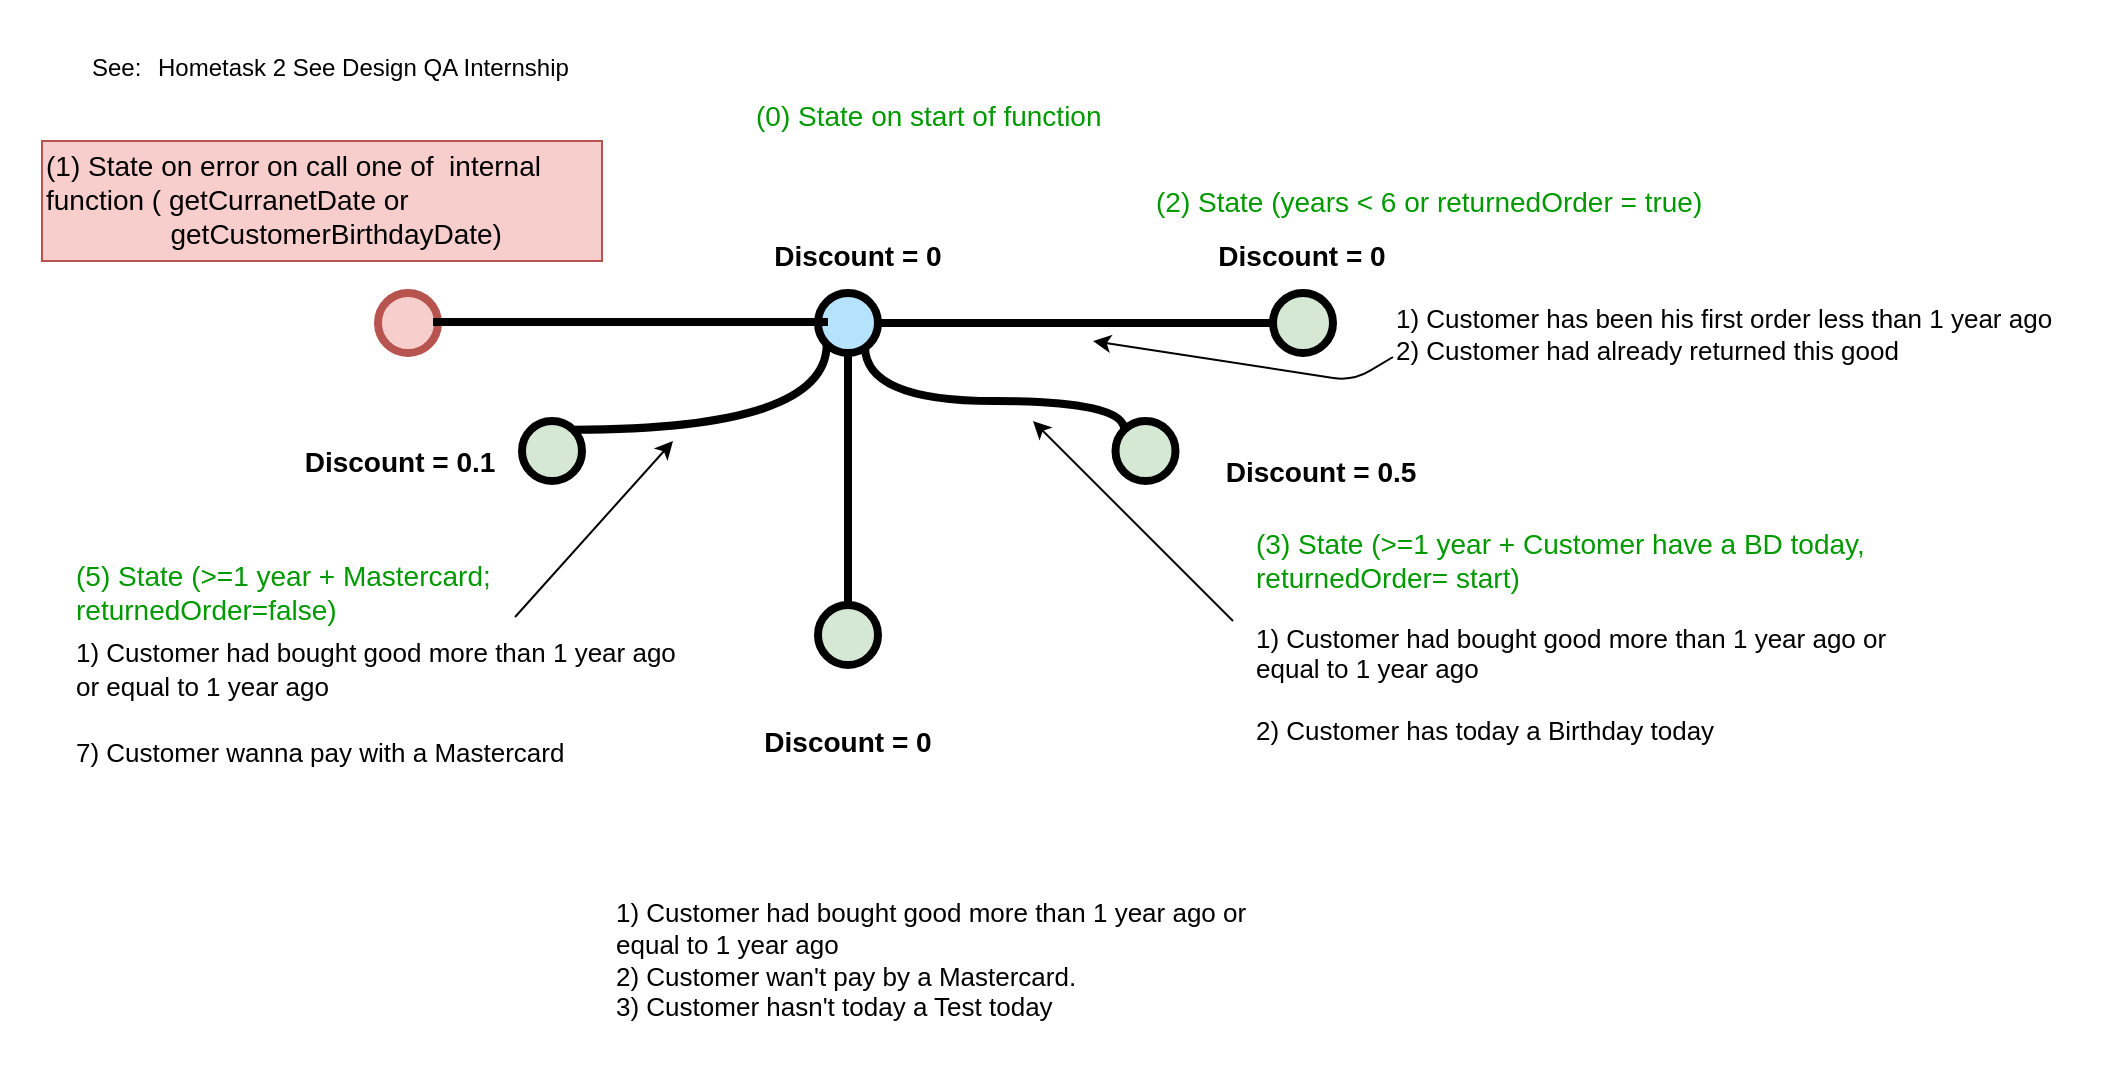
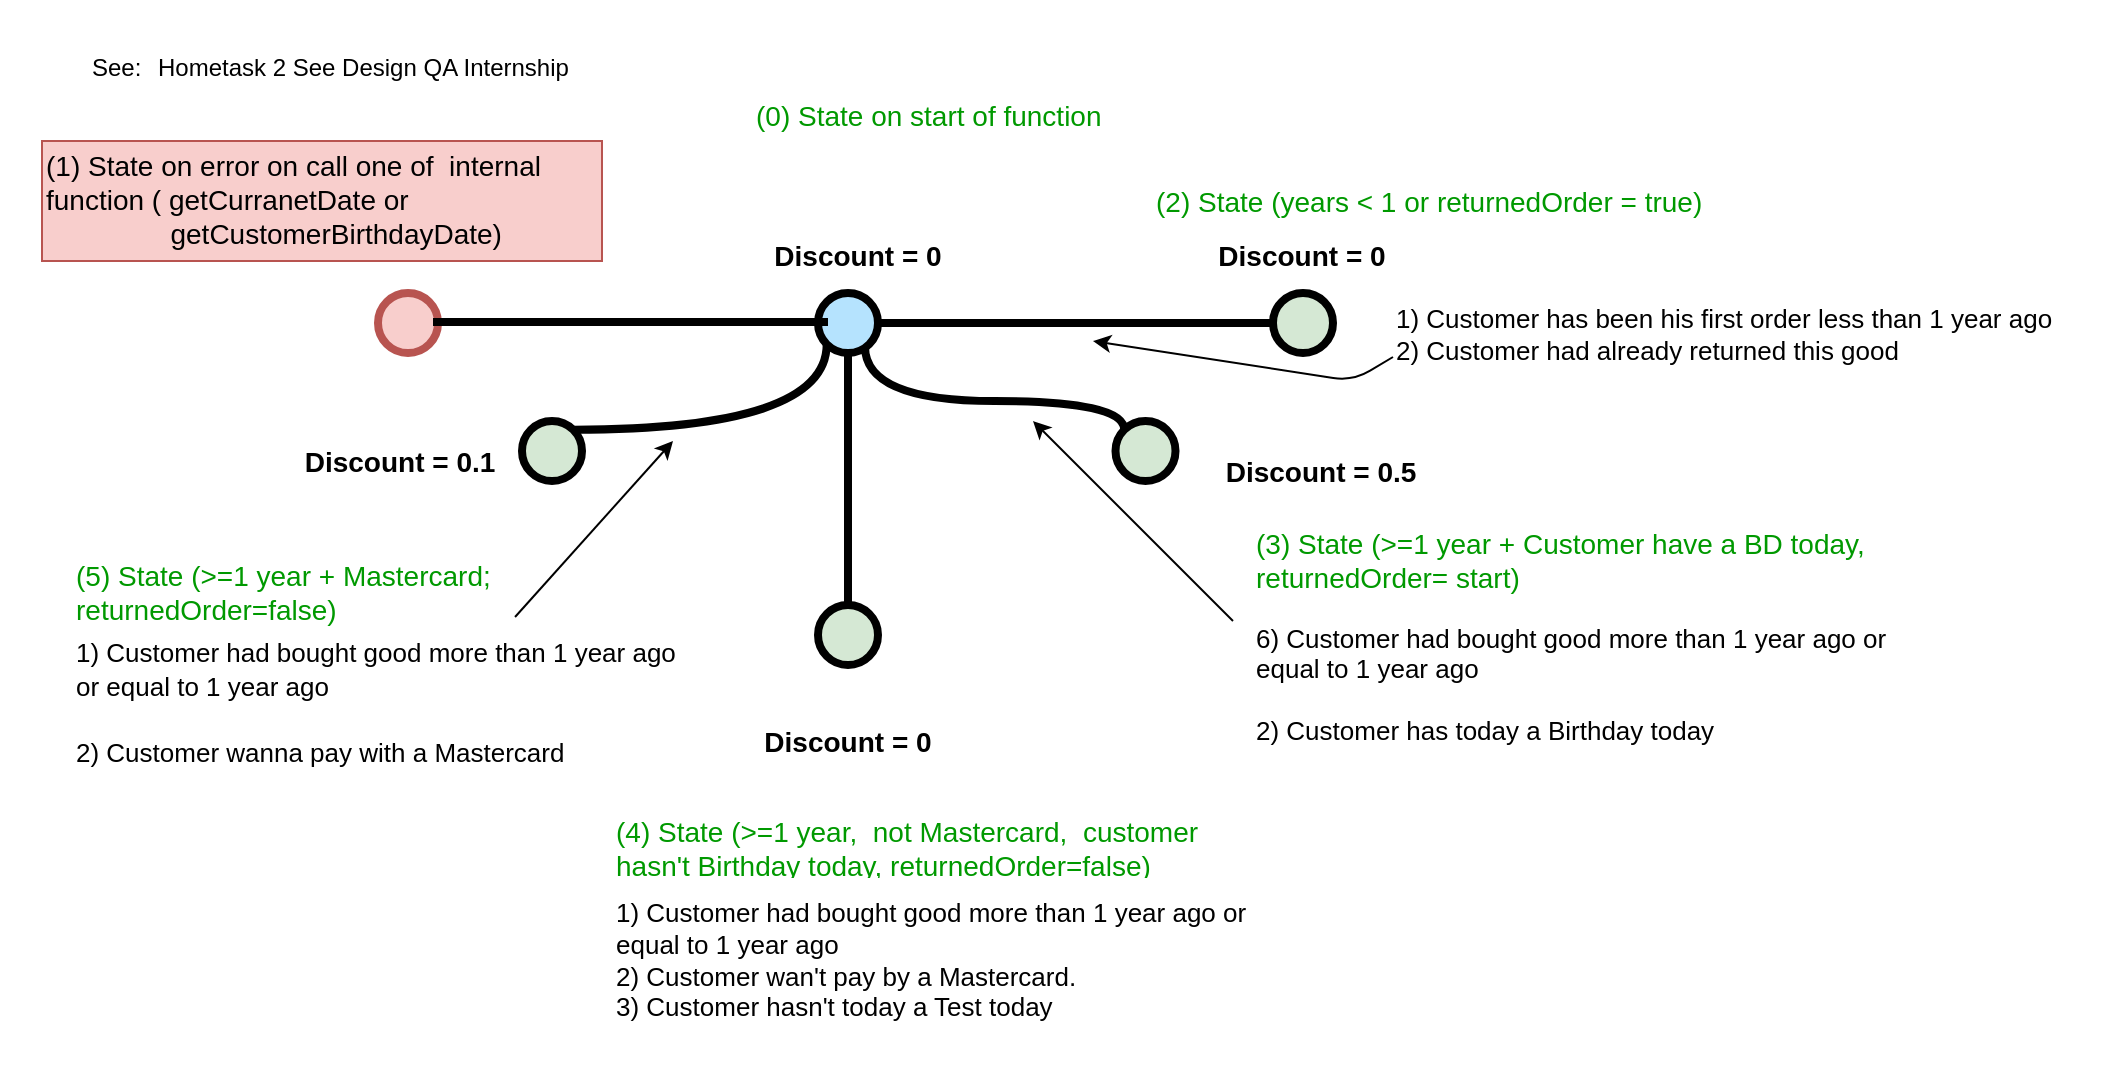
- <mxCell id="7" value="(2) State (years &amp;lt; 6 or returnedOrder = true)" style="text;html=1;strokeColor=none;fillColor=none;align=left;verticalAlign=middle;whiteSpace=wrap;overflow=hidden;fontSize=14;fontStyle=0;fontColor=#009900;" parent="1" vertex="1"><mxGeometry x="576" y="80" width="320" height="42" as="geometry" /></mxCell>
+ <mxCell id="7" value="(2) State (years &amp;lt; 1 or returnedOrder = true)" style="text;html=1;strokeColor=none;fillColor=none;align=left;verticalAlign=middle;whiteSpace=wrap;overflow=hidden;fontSize=14;fontStyle=0;fontColor=#009900;" parent="1" vertex="1"><mxGeometry x="576" y="80" width="320" height="42" as="geometry" /></mxCell>
- <mxCell id="14" value="&lt;span style=&quot;text-align: center; font-size: 13px;&quot;&gt;1) Customer had bought good more than 1 year ago or equal to 1 year ago&amp;nbsp;&lt;br&gt;&lt;br&gt;2) Customer has today a Birthday today&lt;br&gt;&lt;/span&gt;" style="text;html=1;strokeColor=none;fillColor=none;align=left;verticalAlign=middle;whiteSpace=wrap;overflow=hidden;fontSize=12;fontStyle=0;fontColor=#000000;" parent="1" vertex="1"><mxGeometry x="626" y="309" width="340" height="66" as="geometry" /></mxCell>
+ <mxCell id="14" value="&lt;span style=&quot;text-align: center; font-size: 13px;&quot;&gt;6) Customer had bought good more than 1 year ago or equal to 1 year ago&amp;nbsp;&lt;br&gt;&lt;br&gt;2) Customer has today a Birthday today&lt;br&gt;&lt;/span&gt;" style="text;html=1;strokeColor=none;fillColor=none;align=left;verticalAlign=middle;whiteSpace=wrap;overflow=hidden;fontSize=12;fontStyle=0;fontColor=#000000;" parent="1" vertex="1"><mxGeometry x="626" y="309" width="340" height="66" as="geometry" /></mxCell>
- <mxCell id="20" value="&lt;span style=&quot;font-family: Helvetica; font-weight: 400; text-align: center; font-size: 13px;&quot;&gt;1) Customer had bought good more than 1 year ago or equal to 1 year ago&amp;nbsp;&lt;br&gt;&lt;br&gt;7) Customer wanna pay with a Mastercard&lt;br&gt;&lt;/span&gt;" style="text;html=1;strokeColor=none;fillColor=none;align=left;verticalAlign=middle;whiteSpace=wrap;overflow=hidden;fontSize=14;fontStyle=1;fontFamily=Courier New;" parent="1" vertex="1"><mxGeometry x="36" y="310" width="311.75" height="84" as="geometry" /></mxCell>
+ <mxCell id="20" value="&lt;span style=&quot;font-family: Helvetica; font-weight: 400; text-align: center; font-size: 13px;&quot;&gt;1) Customer had bought good more than 1 year ago or equal to 1 year ago&amp;nbsp;&lt;br&gt;&lt;br&gt;2) Customer wanna pay with a Mastercard&lt;br&gt;&lt;/span&gt;" style="text;html=1;strokeColor=none;fillColor=none;align=left;verticalAlign=middle;whiteSpace=wrap;overflow=hidden;fontSize=14;fontStyle=1;fontFamily=Courier New;" parent="1" vertex="1"><mxGeometry x="36" y="310" width="311.75" height="84" as="geometry" /></mxCell>
+ <mxCell id="31" value="(4) State (&amp;gt;=1 year,&amp;nbsp; not Mastercard,&amp;nbsp; customer hasn't Birthday today, returnedOrder=false)" style="text;html=1;strokeColor=none;fillColor=none;align=left;verticalAlign=middle;whiteSpace=wrap;overflow=hidden;fontSize=14;fontStyle=0;fontColor=#009900;" vertex="1" parent="1"><mxGeometry x="306" y="405" width="320" height="35" as="geometry" /></mxCell>
